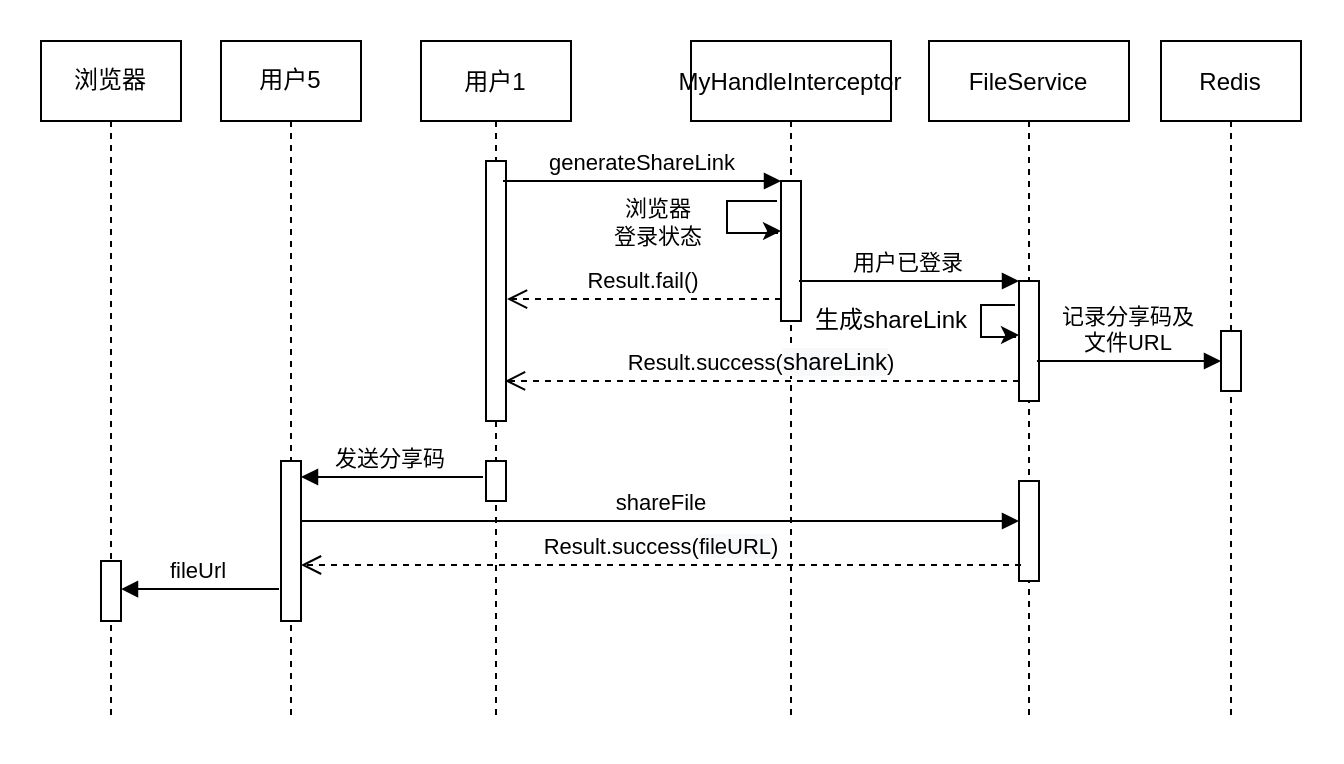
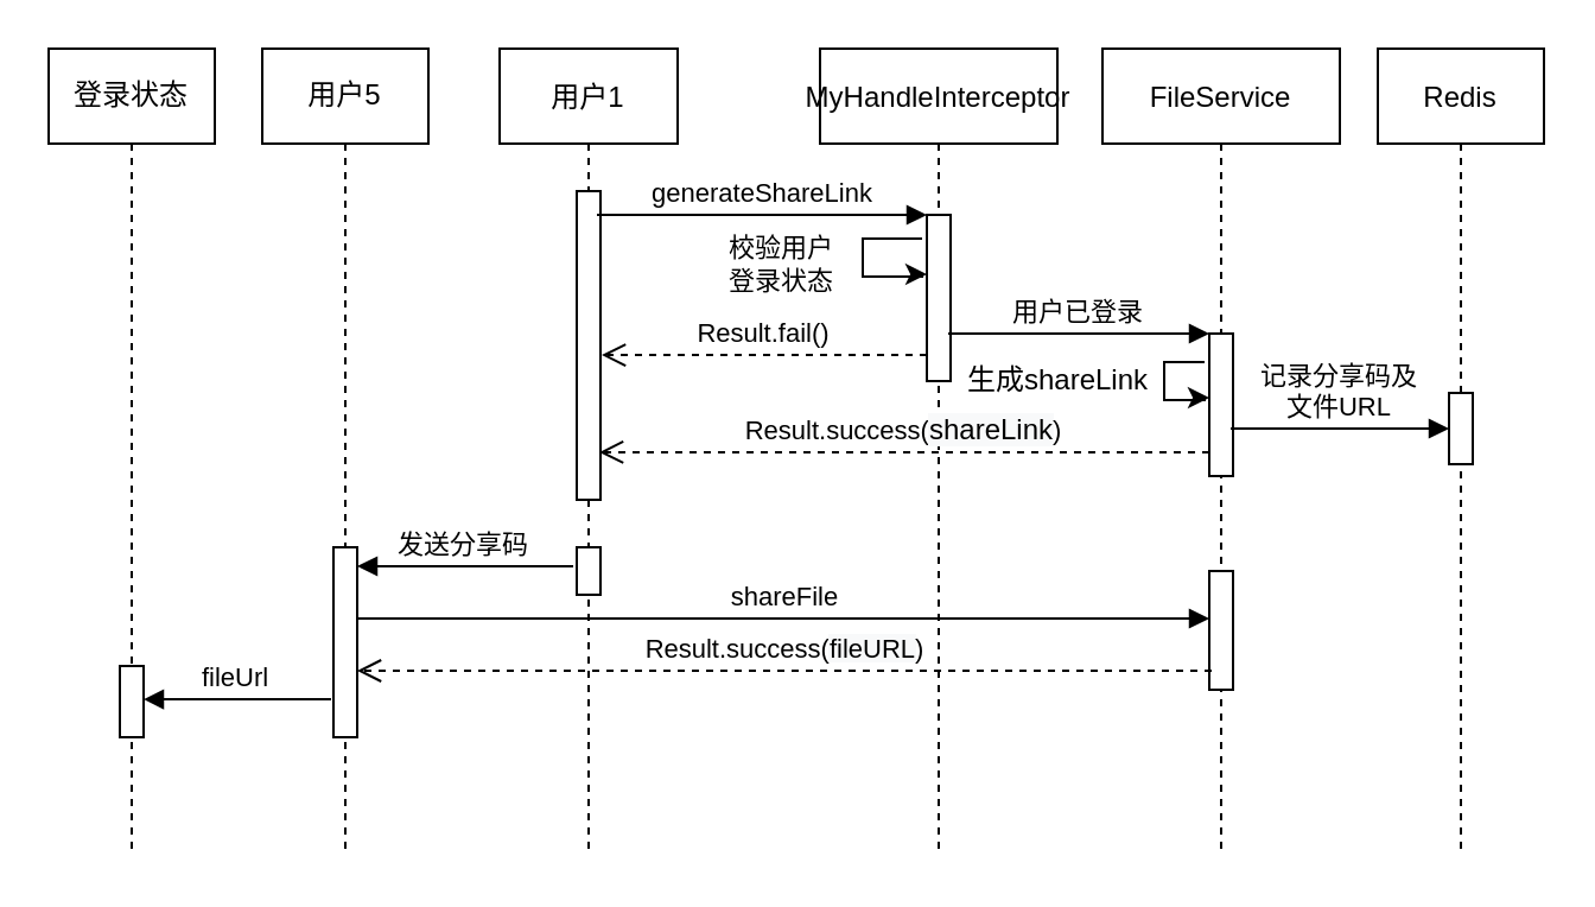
- <mxCell id="27" value="浏览器" style="shape=umlLifeline;perimeter=lifelinePerimeter;whiteSpace=wrap;html=1;container=1;collapsible=0;recursiveResize=0;outlineConnect=0;" vertex="1" parent="1"><mxGeometry x="20" y="20" width="70" height="340" as="geometry" /></mxCell>
+ <mxCell id="27" value="登录状态" style="shape=umlLifeline;perimeter=lifelinePerimeter;whiteSpace=wrap;html=1;container=1;collapsible=0;recursiveResize=0;outlineConnect=0;" vertex="1" parent="1"><mxGeometry x="20" y="20" width="70" height="340" as="geometry" /></mxCell>
- <mxCell id="11" value="&lt;div style=&quot;text-align: center&quot;&gt;&lt;font face=&quot;helvetica&quot;&gt;&lt;span style=&quot;font-size: 11px ; background-color: rgb(255 , 255 , 255)&quot;&gt;浏览器&lt;br&gt;登录状态&lt;/span&gt;&lt;/font&gt;&lt;/div&gt;" style="text;whiteSpace=wrap;html=1;" vertex="1" parent="1"><mxGeometry x="305" y="90" width="70" height="30" as="geometry" /></mxCell>
+ <mxCell id="11" value="&lt;div style=&quot;text-align: center&quot;&gt;&lt;font face=&quot;helvetica&quot;&gt;&lt;span style=&quot;font-size: 11px ; background-color: rgb(255 , 255 , 255)&quot;&gt;校验用户&lt;br&gt;登录状态&lt;/span&gt;&lt;/font&gt;&lt;/div&gt;" style="text;whiteSpace=wrap;html=1;" vertex="1" parent="1"><mxGeometry x="305" y="90" width="70" height="30" as="geometry" /></mxCell>
